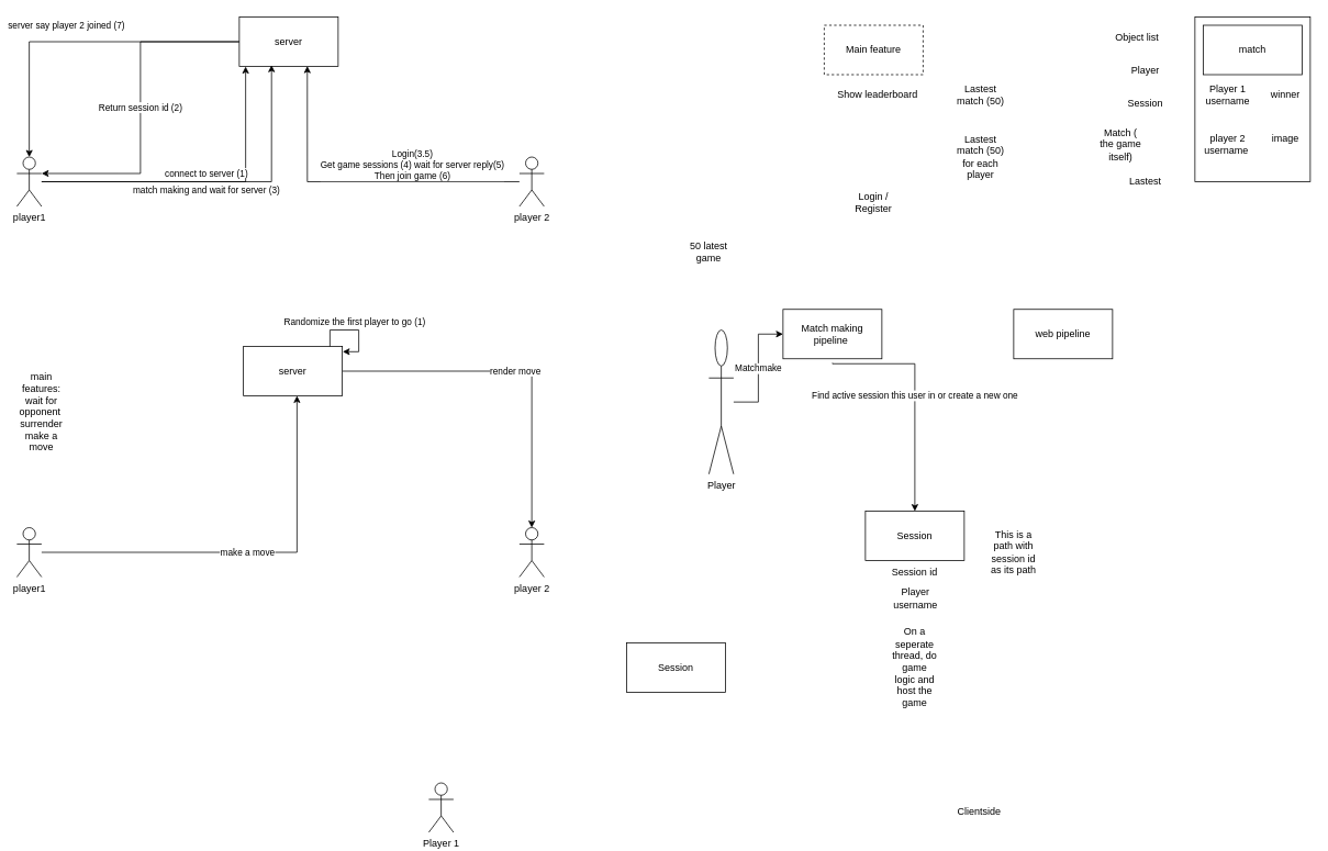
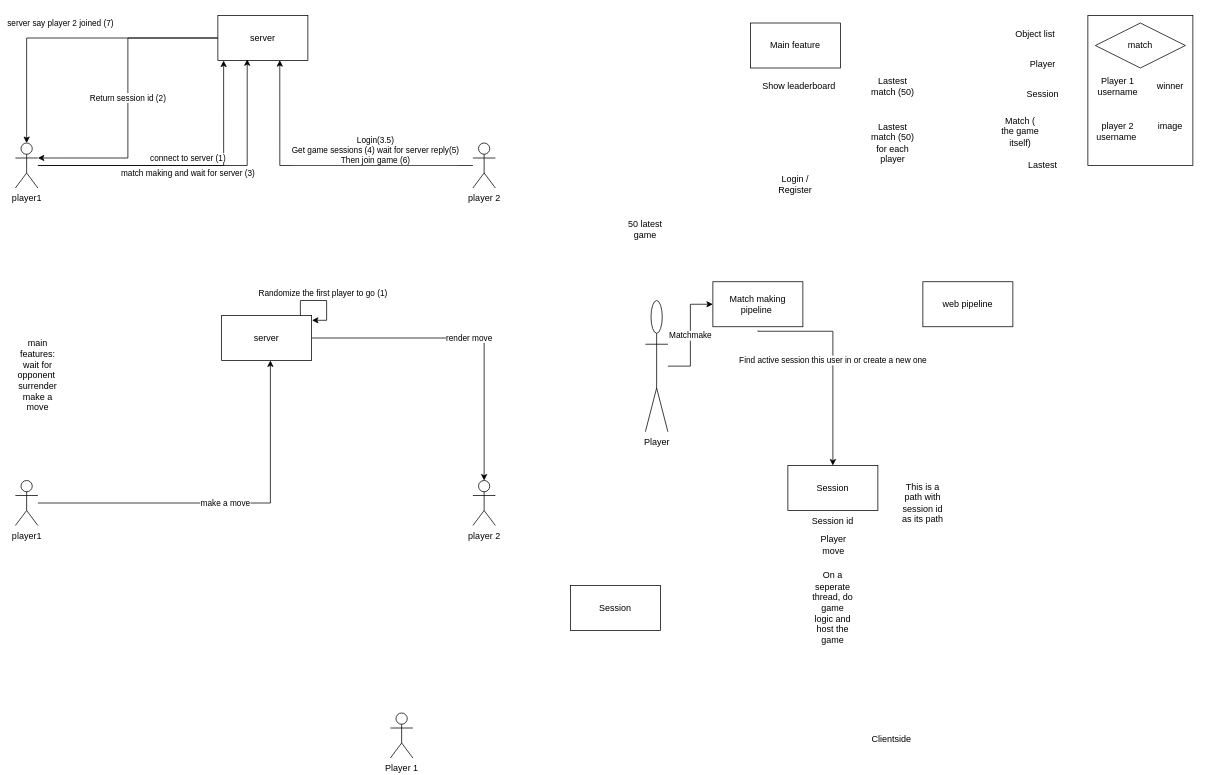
- <mxCell id="23" value="Main feature" style="rounded=0;whiteSpace=wrap;html=1;dashed=1;" vertex="1" parent="1"><mxGeometry x="1000" y="30" width="120" height="60" as="geometry" /></mxCell>
+ <mxCell id="23" value="Main feature" style="rounded=0;whiteSpace=wrap;html=1;" vertex="1" parent="1"><mxGeometry x="1000" y="30" width="120" height="60" as="geometry" /></mxCell>
- <mxCell id="17" value="match" style="rounded=0;whiteSpace=wrap;html=1;" vertex="1" parent="1"><mxGeometry x="1460" y="30" width="120" height="60" as="geometry" /></mxCell>
+ <mxCell id="17" value="match" style="rhombus;whiteSpace=wrap;html=1;" vertex="1" parent="1"><mxGeometry x="1460" y="30" width="120" height="60" as="geometry" /></mxCell>
- <mxCell id="35" value="Player username" style="text;html=1;align=center;verticalAlign=middle;whiteSpace=wrap;rounded=0;" vertex="1" parent="1"><mxGeometry x="1080.5" y="711" width="60" height="30" as="geometry" /></mxCell>
+ <mxCell id="35" value="Player move" style="text;html=1;align=center;verticalAlign=middle;whiteSpace=wrap;rounded=0;" vertex="1" parent="1"><mxGeometry x="1080.5" y="711" width="60" height="30" as="geometry" /></mxCell>
